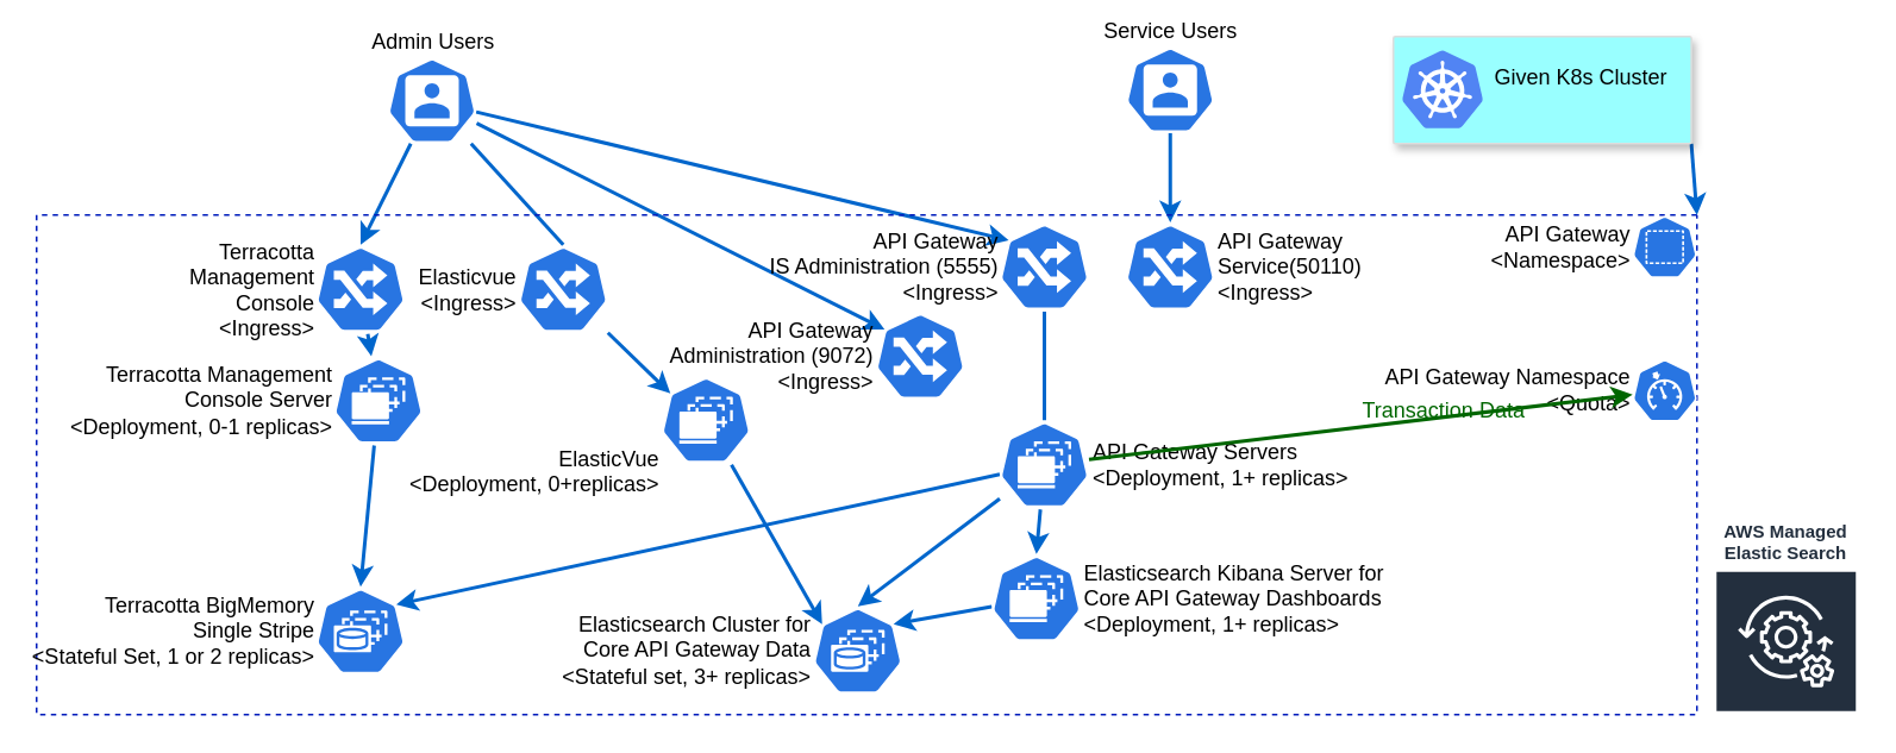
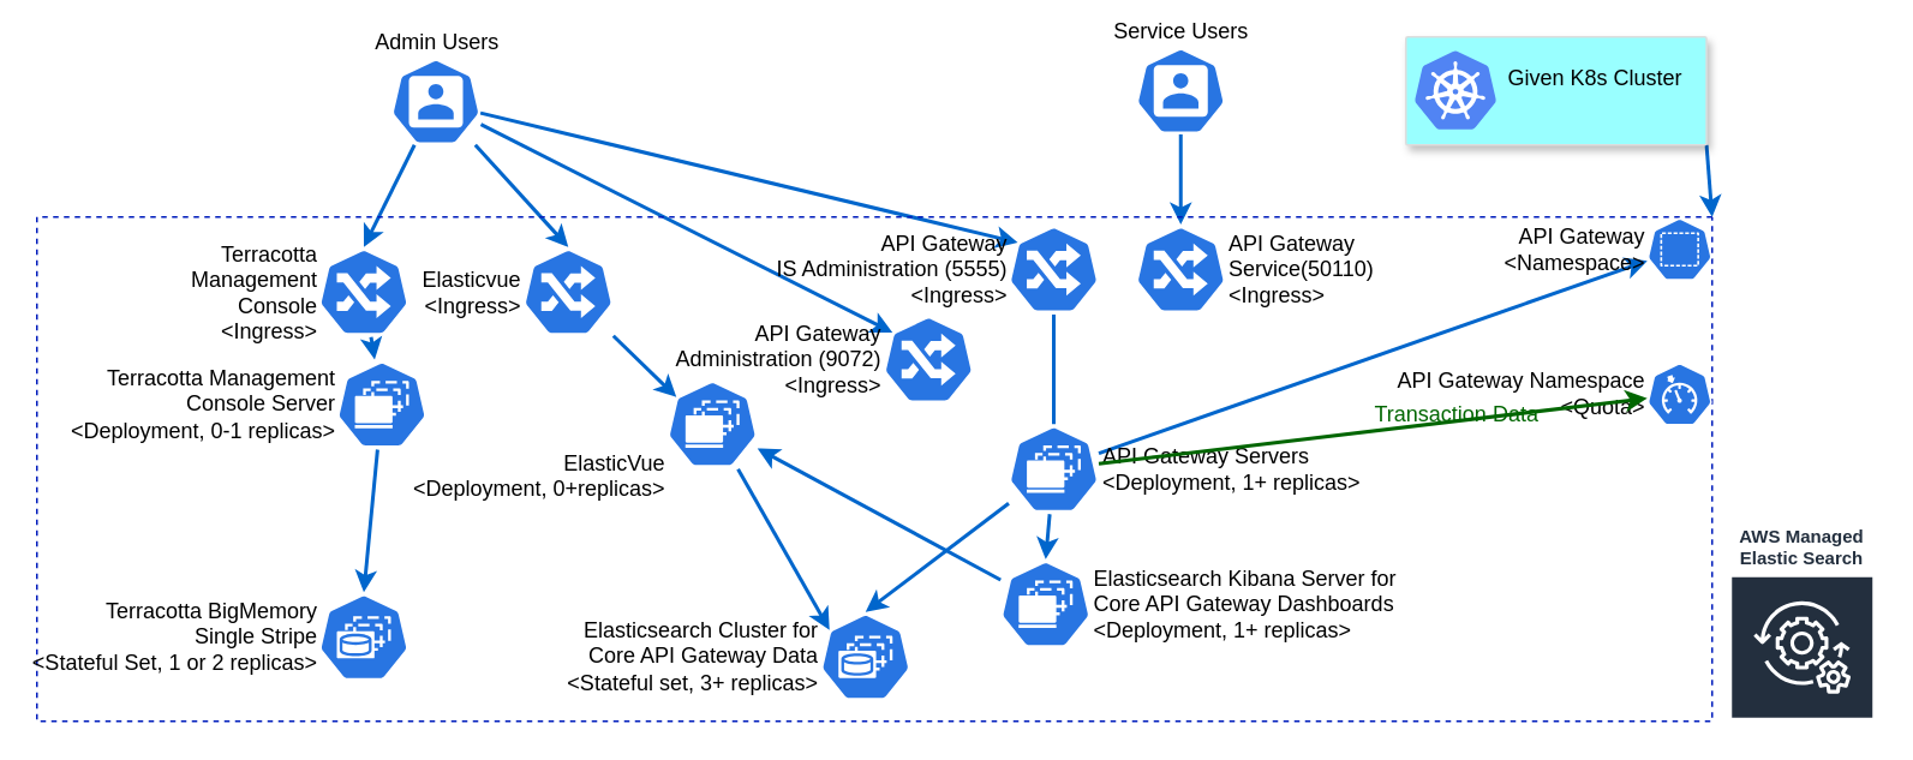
- <mxCell id="10" style="edgeStyle=none;html=1;entryX=0.5;entryY=0;entryDx=0;entryDy=0;entryPerimeter=0;fontSize=12;fontColor=#000000;strokeColor=#0066CC;strokeWidth=2;endArrow=none;" edge="1" parent="1" source="11" target="30"><mxGeometry relative="1" as="geometry" /></mxCell>
+ <mxCell id="10" style="edgeStyle=none;html=1;entryX=0.5;entryY=0;entryDx=0;entryDy=0;entryPerimeter=0;fontSize=12;fontColor=#000000;strokeColor=#0066CC;strokeWidth=2;" edge="1" parent="1" source="11" target="30"><mxGeometry relative="1" as="geometry" /></mxCell>
- <mxCell id="23" style="edgeStyle=none;html=1;entryX=0.9;entryY=0.2;entryDx=0;entryDy=0;entryPerimeter=0;labelBackgroundColor=none;fontSize=12;fontColor=#006600;strokeColor=#0066CC;strokeWidth=2;" edge="1" parent="13" source="24" target="16"><mxGeometry relative="1" as="geometry" /></mxCell>
+ <mxCell id="23" style="edgeStyle=none;html=1;labelBackgroundColor=none;fontSize=12;fontColor=#006600;strokeColor=#0066CC;strokeWidth=2;" edge="1" parent="13" source="24" target="33"><mxGeometry relative="1" as="geometry" /></mxCell>
- <mxCell id="20" style="edgeStyle=none;html=1;entryX=0.9;entryY=0.2;entryDx=0;entryDy=0;entryPerimeter=0;fontSize=12;fontColor=#000000;strokeColor=#0066CC;strokeWidth=2;" edge="1" parent="13" source="21" target="19"><mxGeometry relative="1" as="geometry" /></mxCell>
+ <mxCell id="20" style="edgeStyle=none;html=1;fontSize=12;fontColor=#000000;strokeColor=#0066CC;strokeWidth=2;" edge="1" parent="13" source="21" target="28"><mxGeometry relative="1" as="geometry" /></mxCell>
